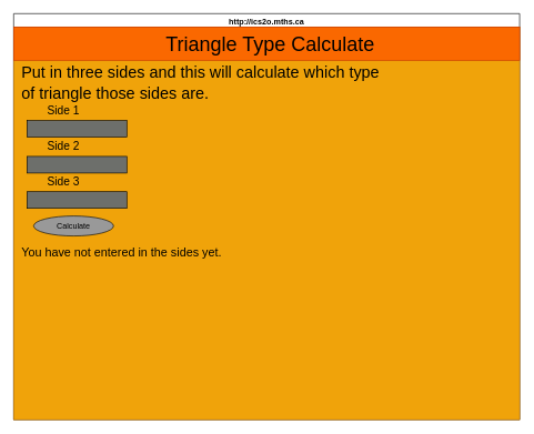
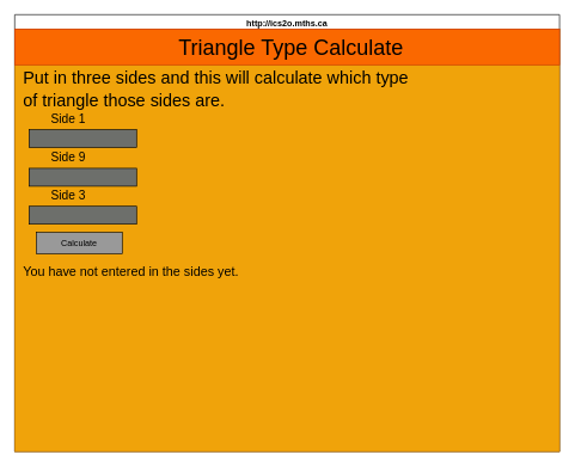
- <mxCell id="12" value="&lt;font style=&quot;font-size: 17px;&quot;&gt;Side 2&lt;/font&gt;" style="text;align=center;html=1;verticalAlign=middle;whiteSpace=wrap;rounded=0;fontColor=#000000;" parent="1" vertex="1"><mxGeometry x="40" y="204.5" width="110" height="30" as="geometry" /></mxCell>
+ <mxCell id="12" value="&lt;font style=&quot;font-size: 17px;&quot;&gt;Side 9&lt;/font&gt;" style="text;align=center;html=1;verticalAlign=middle;whiteSpace=wrap;rounded=0;fontColor=#000000;" parent="1" vertex="1"><mxGeometry x="40" y="204.5" width="110" height="30" as="geometry" /></mxCell>
- <mxCell id="8" value="Calculate" style="ellipse;whiteSpace=wrap;html=1;fillColor=#999999;" parent="2" vertex="1"><mxGeometry x="30" y="304" width="120" height="30" as="geometry" /></mxCell>
+ <mxCell id="8" value="Calculate" style="whiteSpace=wrap;html=1;fillColor=#999999;" parent="2" vertex="1"><mxGeometry x="30" y="304" width="120" height="30" as="geometry" /></mxCell>
